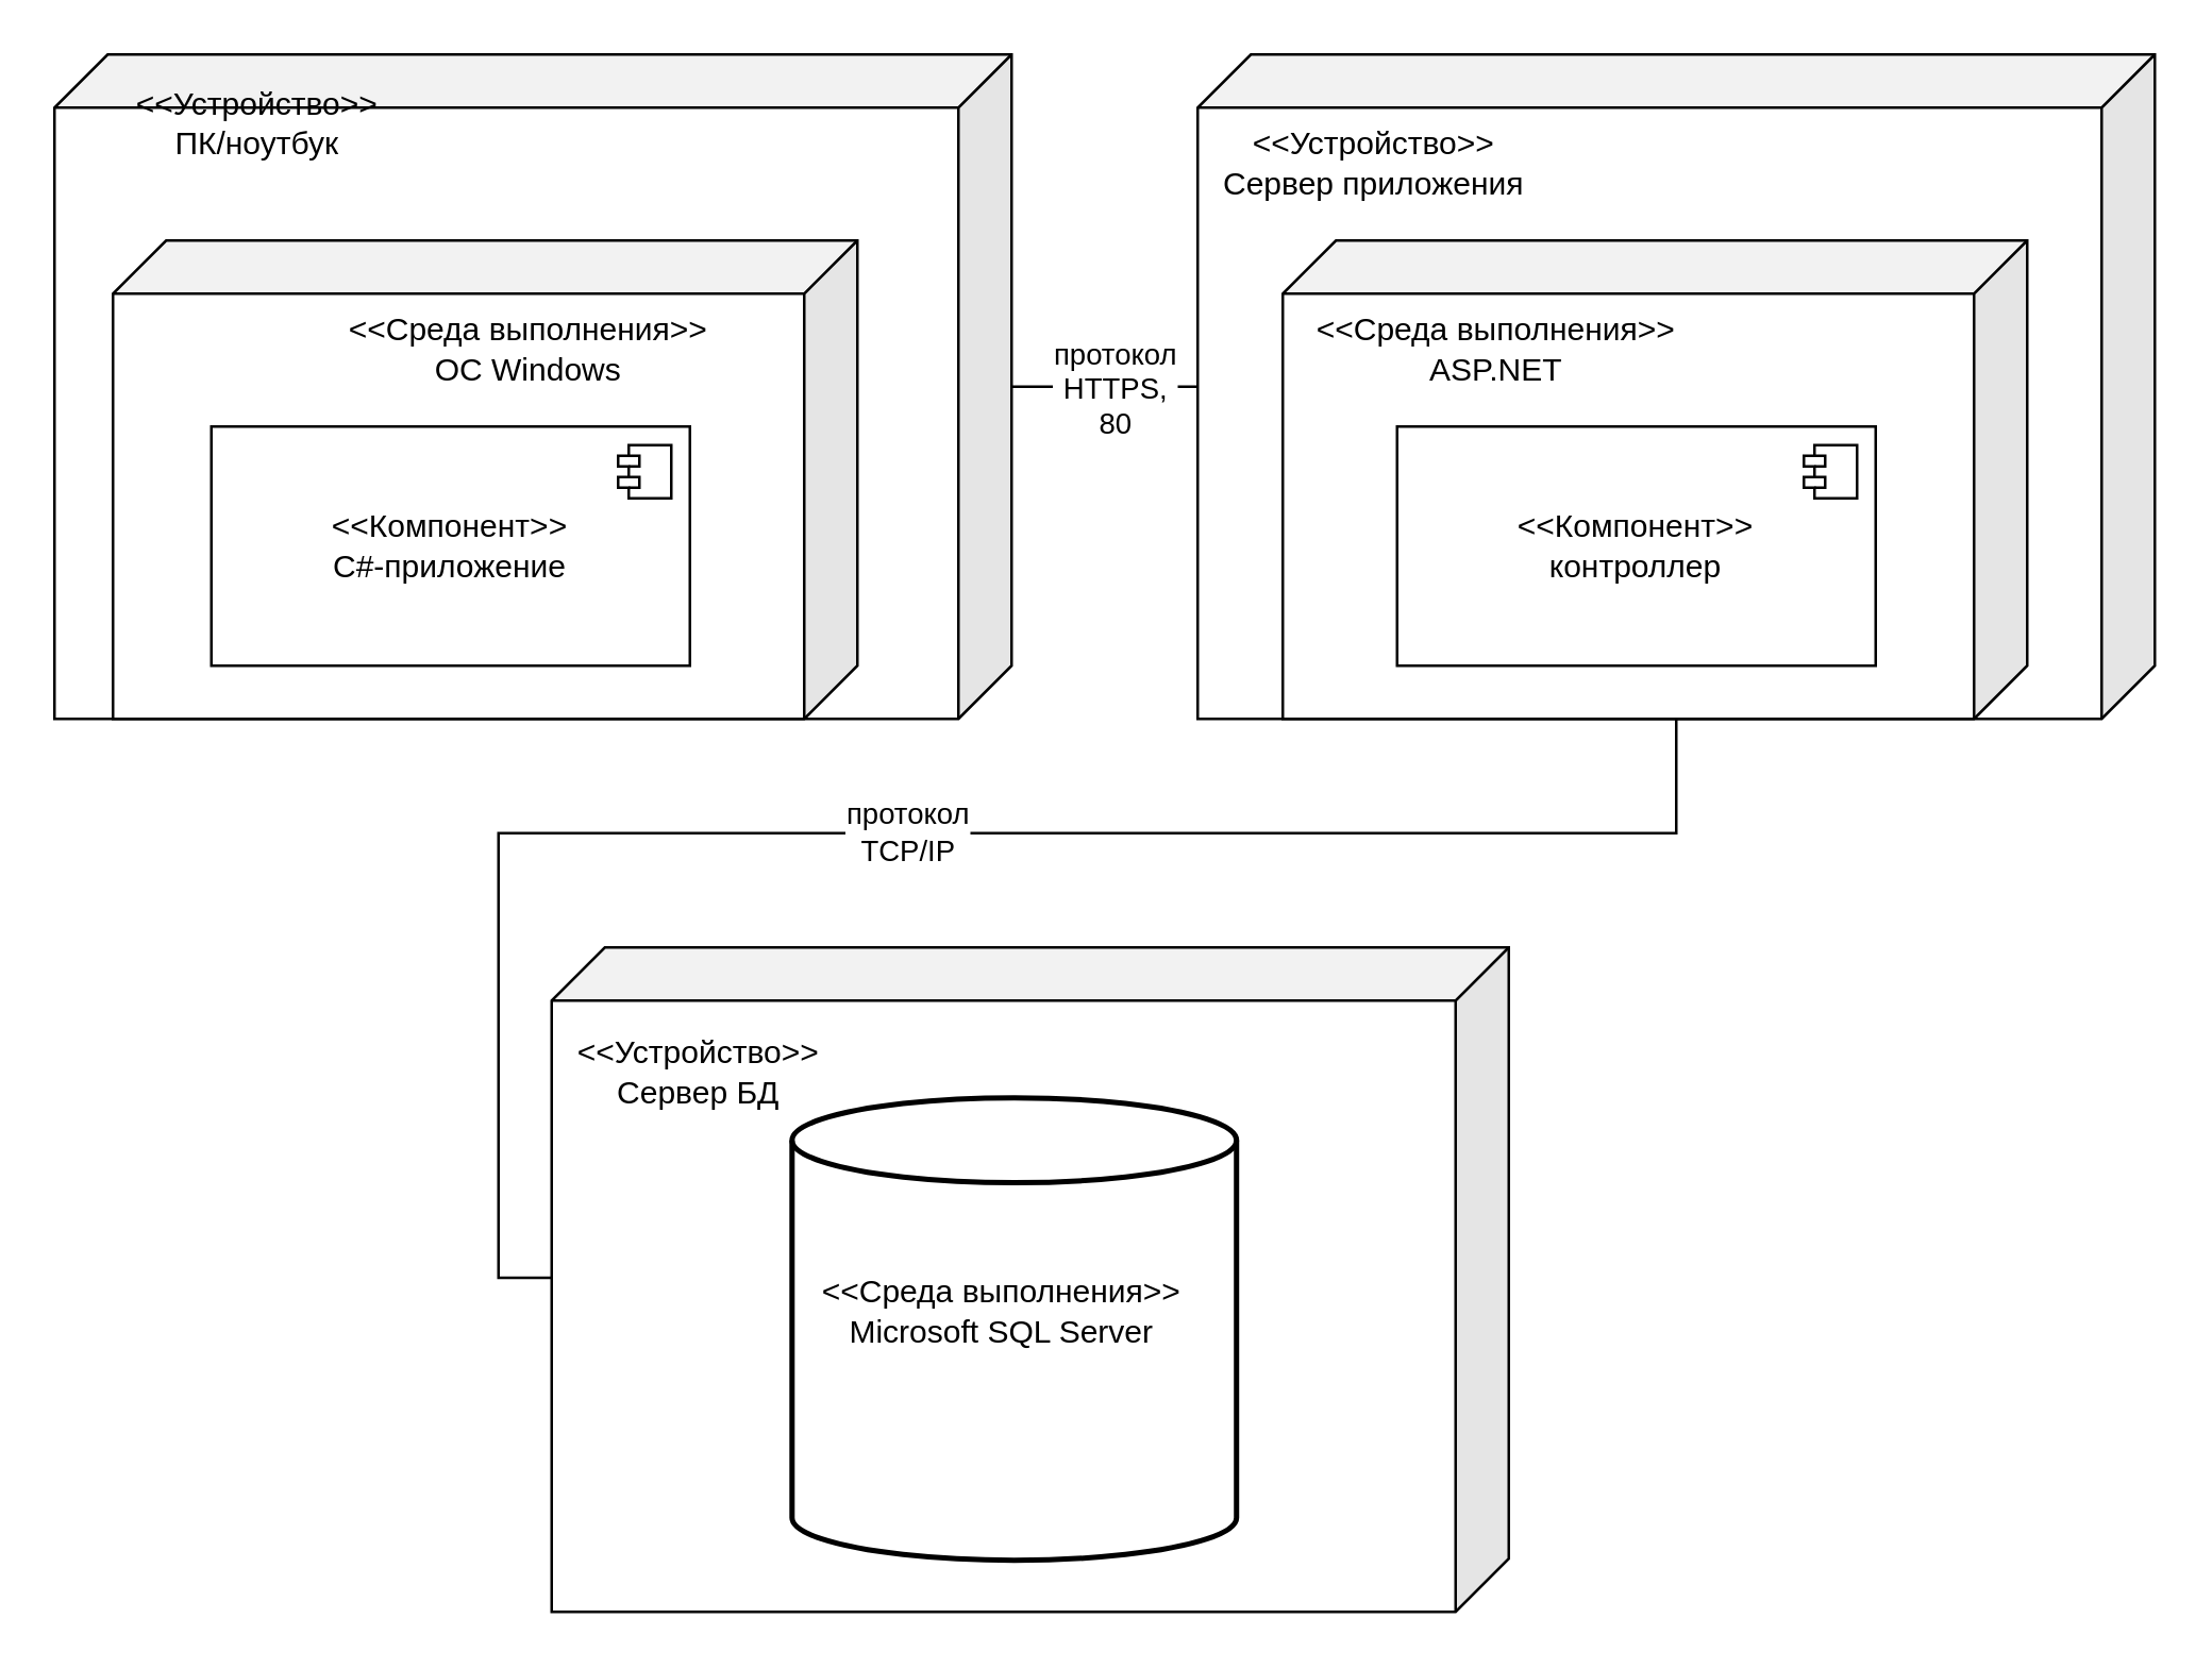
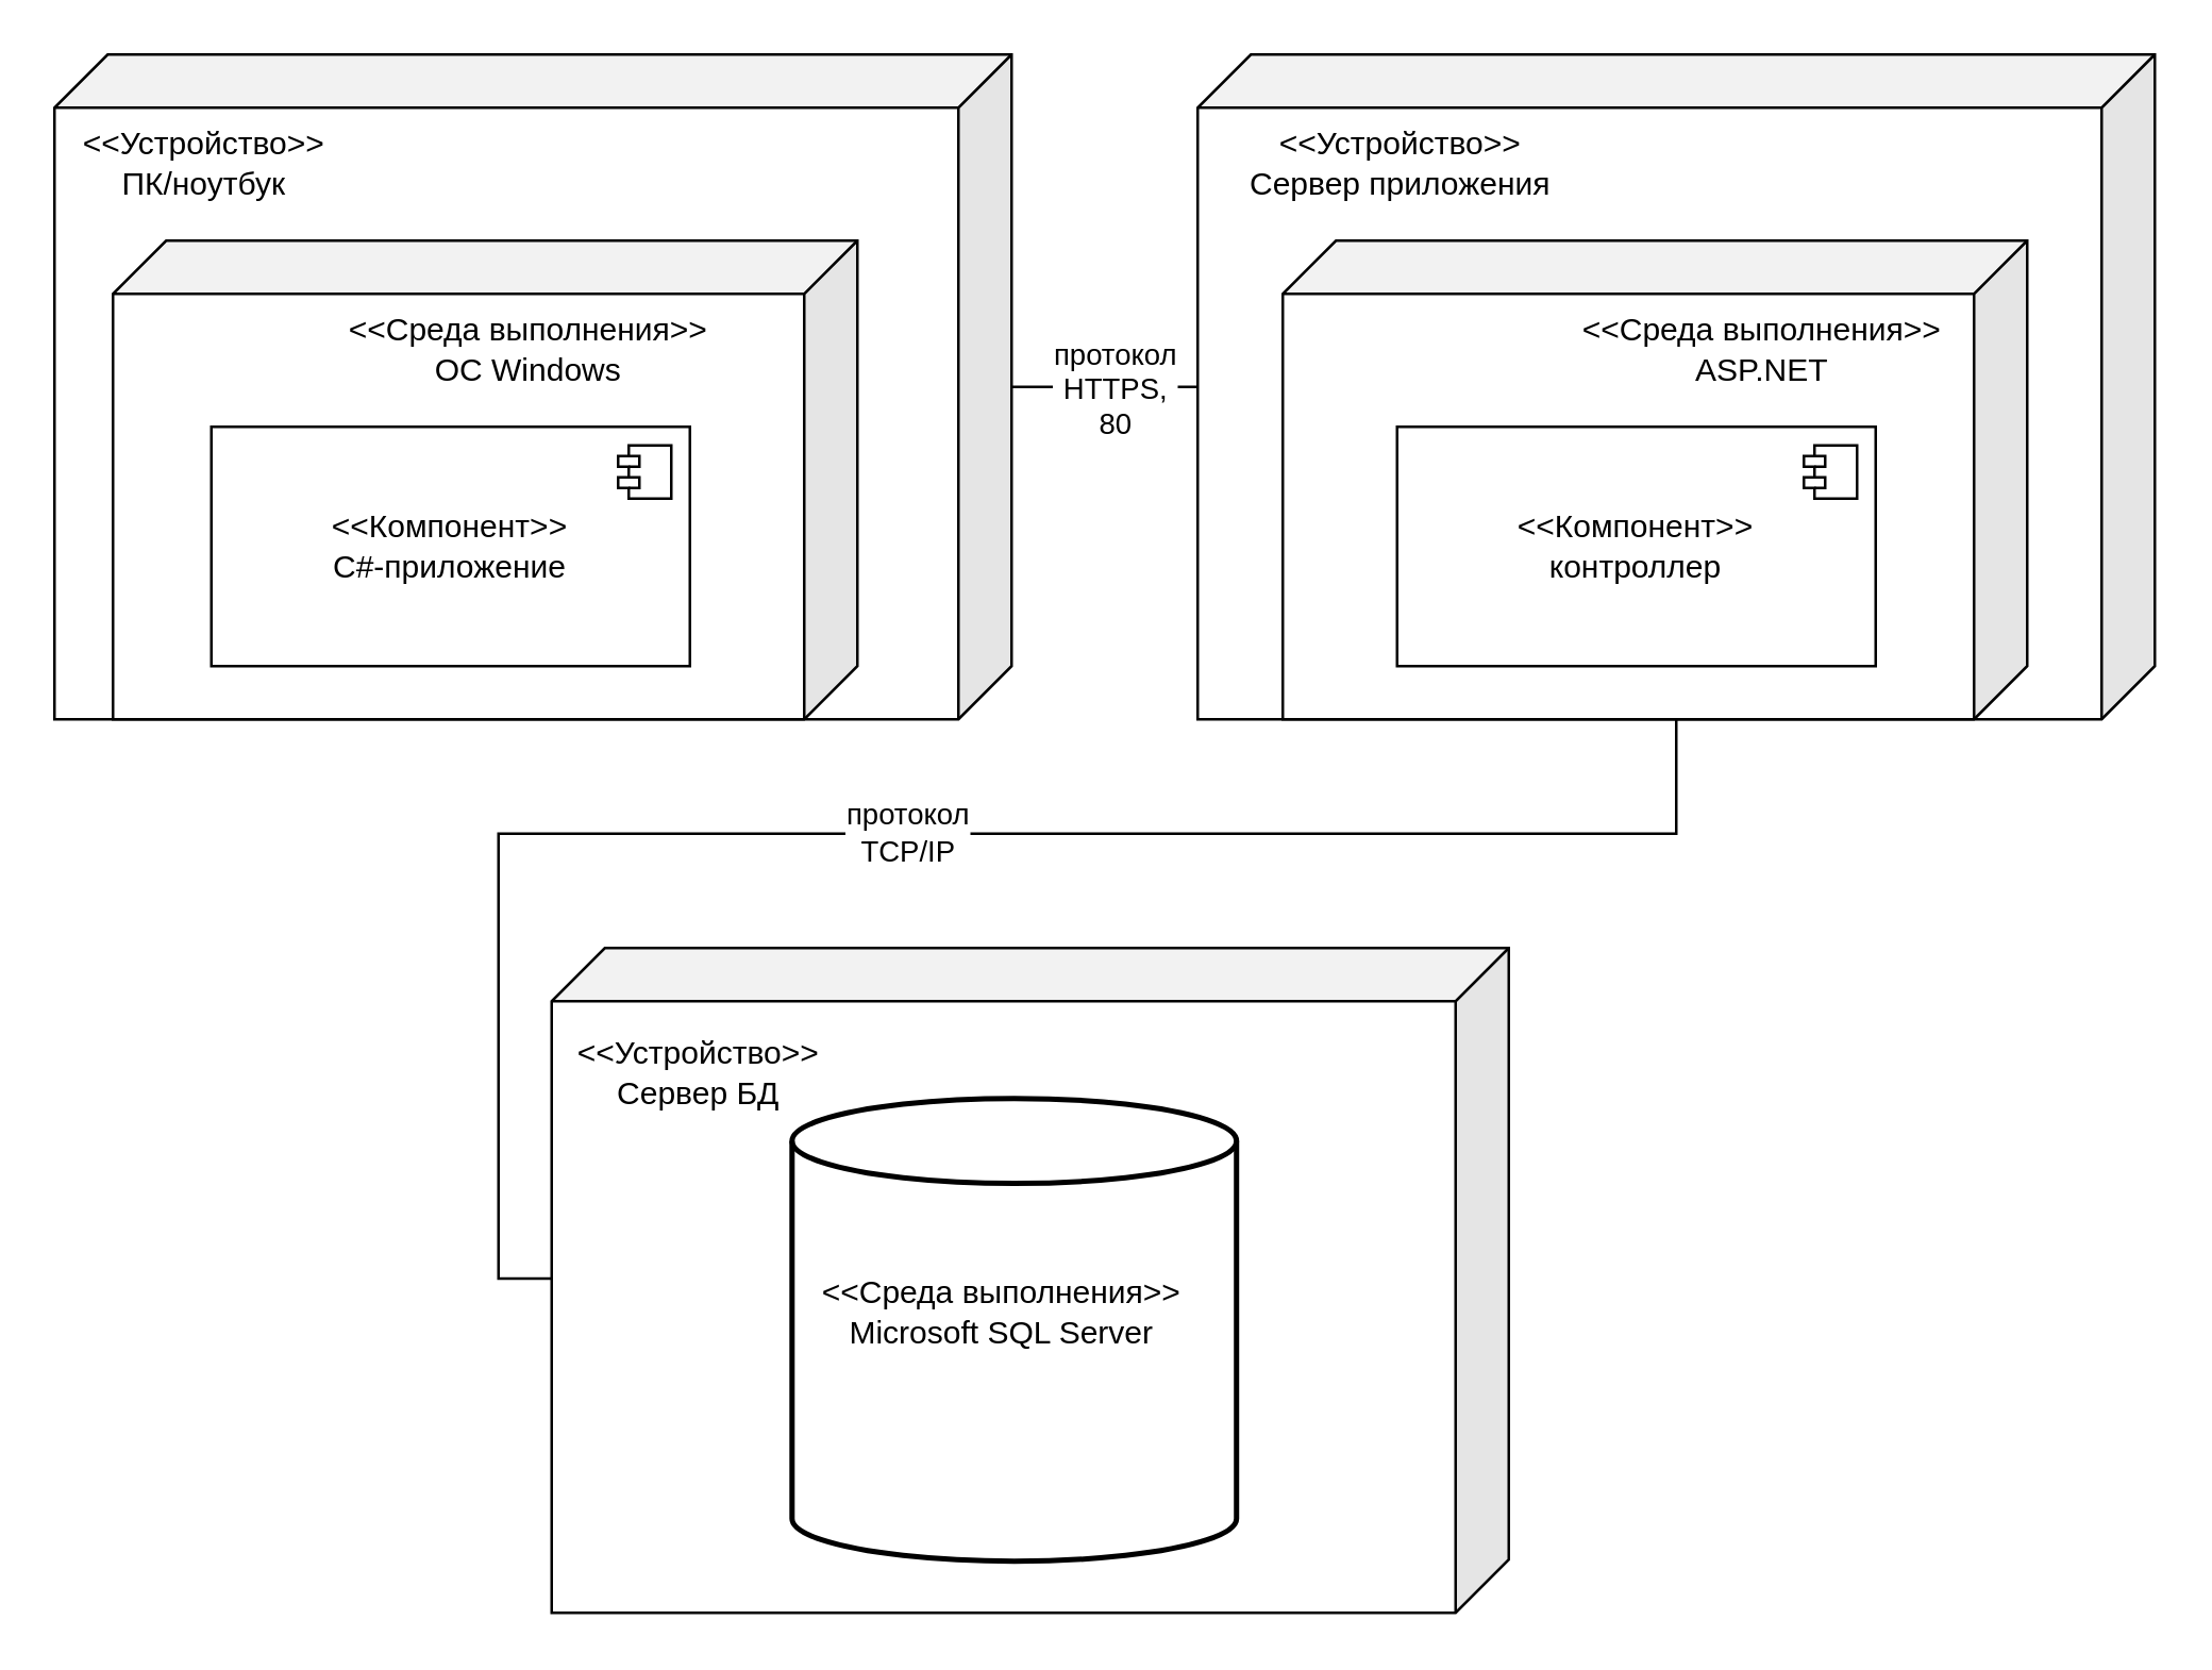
- <mxCell id="5" value="&amp;lt;&amp;lt;Устройство&amp;gt;&amp;gt;&lt;br&gt;ПК/ноутбук" style="text;html=1;align=center;verticalAlign=middle;resizable=0;points=[];autosize=1;strokeColor=none;fillColor=none;" parent="1" vertex="1"><mxGeometry x="41" y="25" width="109" height="41" as="geometry" /></mxCell>
+ <mxCell id="5" value="&amp;lt;&amp;lt;Устройство&amp;gt;&amp;gt;&lt;br&gt;ПК/ноутбук" style="text;html=1;align=center;verticalAlign=middle;resizable=0;points=[];autosize=1;strokeColor=none;fillColor=none;" parent="1" vertex="1"><mxGeometry x="21" y="40" width="109" height="41" as="geometry" /></mxCell>
- <mxCell id="11" value="&amp;lt;&amp;lt;Устройство&amp;gt;&amp;gt;&lt;br&gt;Сервер приложения" style="text;html=1;align=center;verticalAlign=middle;resizable=0;points=[];autosize=1;strokeColor=none;fillColor=none;" parent="1" vertex="1"><mxGeometry x="450" y="40" width="131" height="41" as="geometry" /></mxCell>
+ <mxCell id="11" value="&amp;lt;&amp;lt;Устройство&amp;gt;&amp;gt;&lt;br&gt;Сервер приложения" style="text;html=1;align=center;verticalAlign=middle;resizable=0;points=[];autosize=1;strokeColor=none;fillColor=none;" parent="1" vertex="1"><mxGeometry x="460" y="40" width="131" height="41" as="geometry" /></mxCell>
- <mxCell id="13" value="&amp;lt;&amp;lt;Среда выполнения&amp;gt;&amp;gt;&lt;br&gt;ASP.NET" style="text;html=1;align=center;verticalAlign=middle;resizable=0;points=[];autosize=1;strokeColor=none;fillColor=none;" parent="1" vertex="1"><mxGeometry x="485" y="110" width="153" height="41" as="geometry" /></mxCell>
+ <mxCell id="13" value="&amp;lt;&amp;lt;Среда выполнения&amp;gt;&amp;gt;&lt;br&gt;ASP.NET" style="text;html=1;align=center;verticalAlign=middle;resizable=0;points=[];autosize=1;strokeColor=none;fillColor=none;" parent="1" vertex="1"><mxGeometry x="585" y="110" width="153" height="41" as="geometry" /></mxCell>
